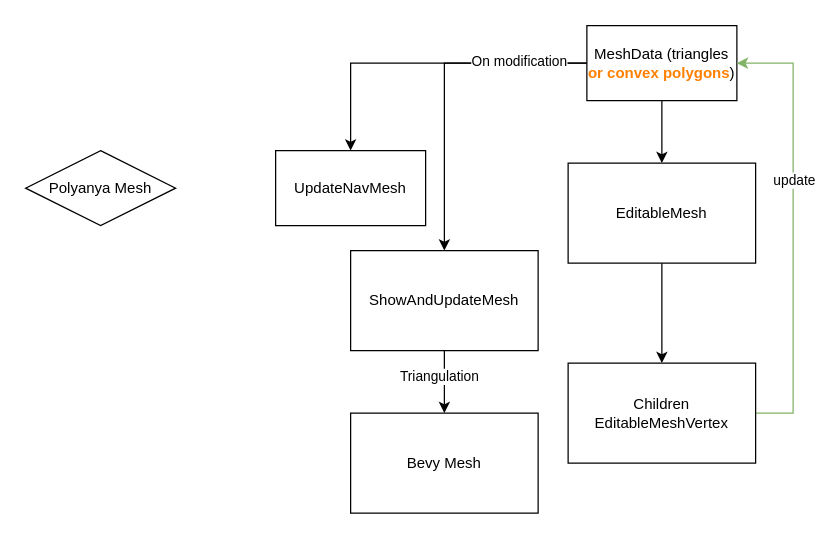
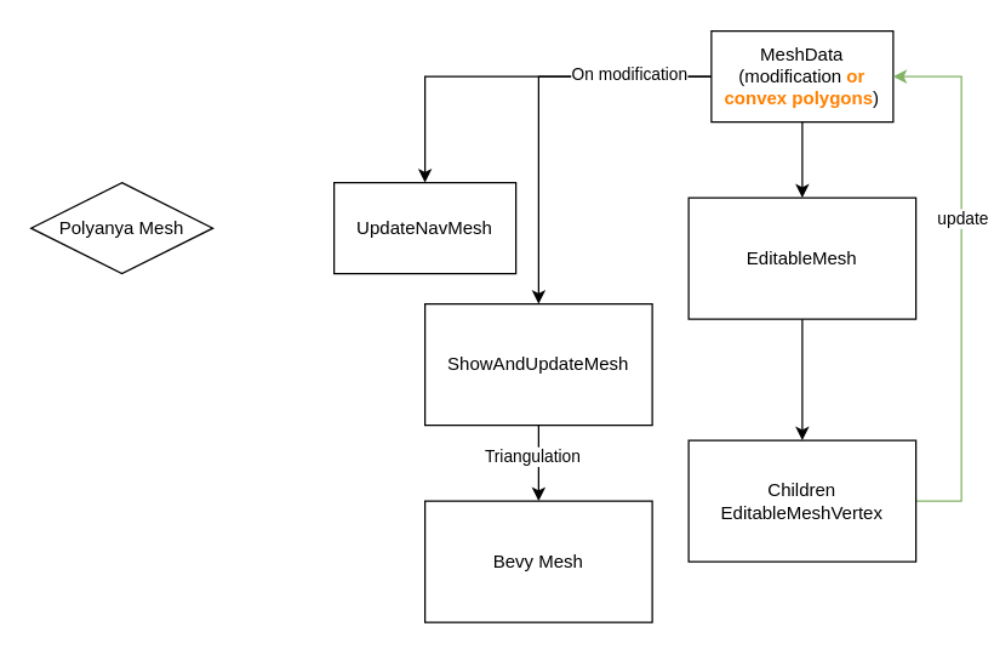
- <mxCell id="5" value="&lt;div&gt;MeshData (triangles &lt;font color=&quot;#FF8000&quot;&gt;&lt;b&gt;or convex polygons&lt;/b&gt;&lt;/font&gt;)&lt;br&gt;&lt;/div&gt;" style="rounded=0;whiteSpace=wrap;html=1;" vertex="1" parent="1"><mxGeometry x="469" y="20" width="120" height="60" as="geometry" /></mxCell>
+ <mxCell id="5" value="&lt;div&gt;MeshData (modification &lt;font color=&quot;#FF8000&quot;&gt;&lt;b&gt;or convex polygons&lt;/b&gt;&lt;/font&gt;)&lt;br&gt;&lt;/div&gt;" style="rounded=0;whiteSpace=wrap;html=1;" vertex="1" parent="1"><mxGeometry x="469" y="20" width="120" height="60" as="geometry" /></mxCell>
